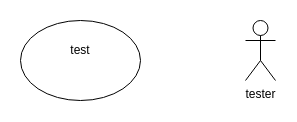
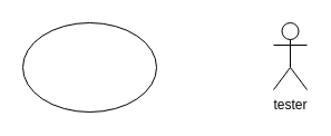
- <mxCell id="4" value="test" style="text;strokeColor=none;align=center;fillColor=none;html=1;verticalAlign=middle;whiteSpace=wrap;rounded=0;" vertex="1" parent="1"><mxGeometry x="50" y="35" width="60" height="30" as="geometry" /></mxCell>
